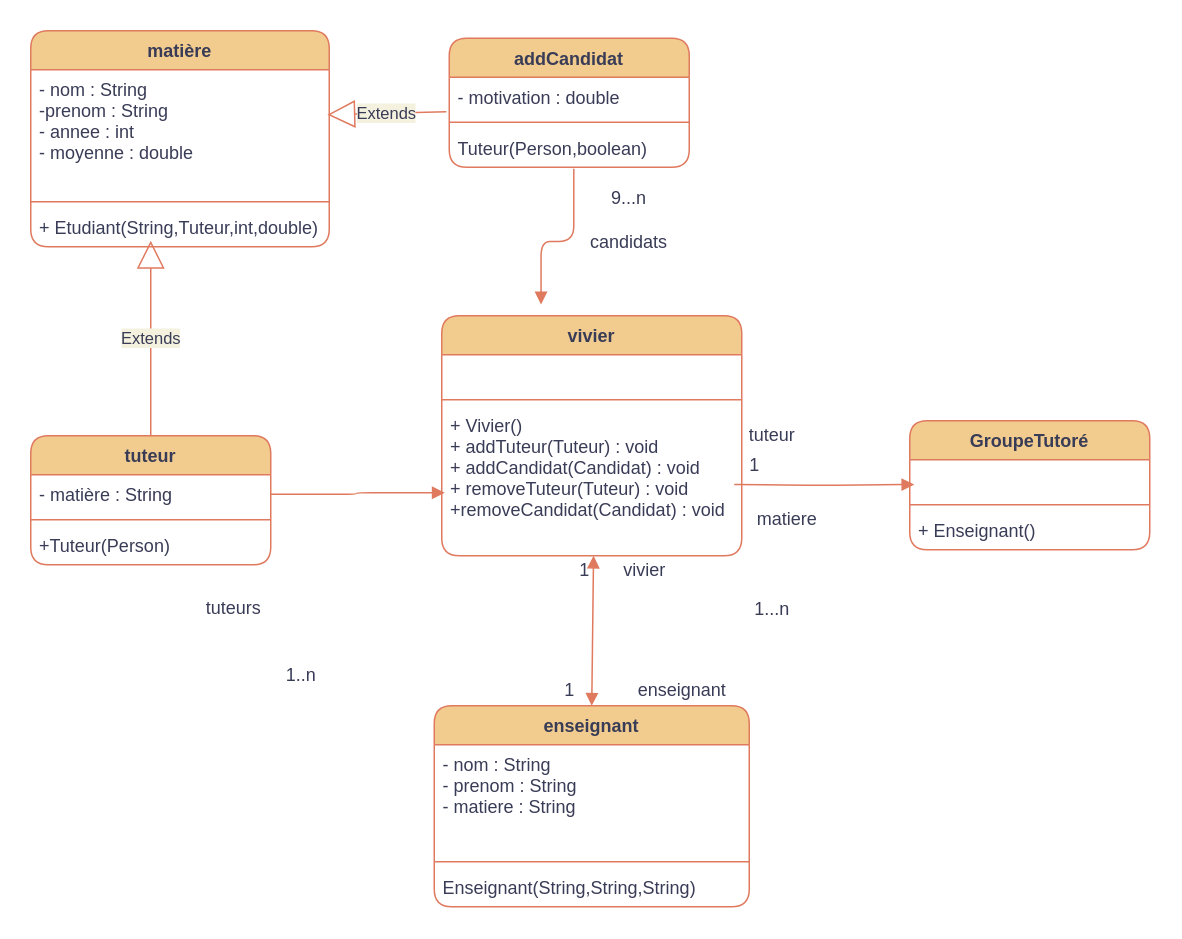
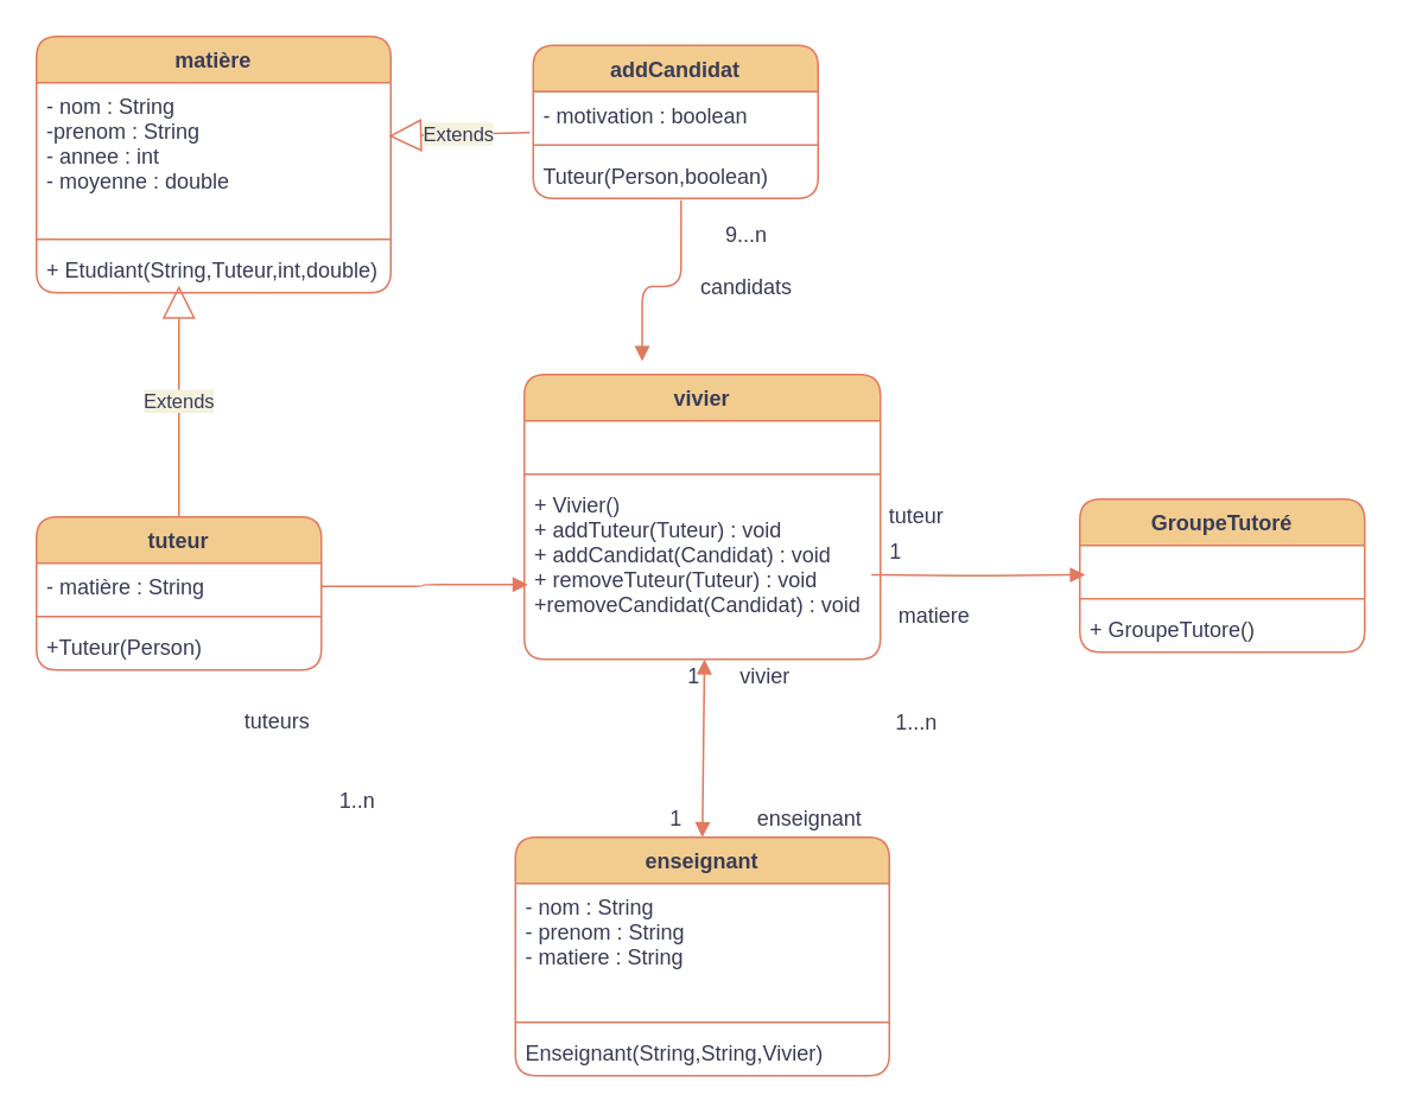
- <mxCell id="28" value="- motivation : double" style="text;strokeColor=none;fillColor=none;align=left;verticalAlign=top;spacingLeft=4;spacingRight=4;overflow=hidden;rotatable=0;points=[[0,0.5],[1,0.5]];portConstraint=eastwest;rounded=1;fontColor=#393C56;" parent="27" vertex="1"><mxGeometry y="26" width="160" height="26" as="geometry" /></mxCell>
+ <mxCell id="28" value="- motivation : boolean" style="text;strokeColor=none;fillColor=none;align=left;verticalAlign=top;spacingLeft=4;spacingRight=4;overflow=hidden;rotatable=0;points=[[0,0.5],[1,0.5]];portConstraint=eastwest;rounded=1;fontColor=#393C56;" parent="27" vertex="1"><mxGeometry y="26" width="160" height="26" as="geometry" /></mxCell>
- <mxCell id="26" value="+ Enseignant()" style="text;strokeColor=none;fillColor=none;align=left;verticalAlign=top;spacingLeft=4;spacingRight=4;overflow=hidden;rotatable=0;points=[[0,0.5],[1,0.5]];portConstraint=eastwest;rounded=1;fontColor=#393C56;" parent="23" vertex="1"><mxGeometry y="60" width="160" height="26" as="geometry" /></mxCell>
+ <mxCell id="26" value="+ GroupeTutore()" style="text;strokeColor=none;fillColor=none;align=left;verticalAlign=top;spacingLeft=4;spacingRight=4;overflow=hidden;rotatable=0;points=[[0,0.5],[1,0.5]];portConstraint=eastwest;rounded=1;fontColor=#393C56;" parent="23" vertex="1"><mxGeometry y="60" width="160" height="26" as="geometry" /></mxCell>
- <mxCell id="9" value="Enseignant(String,String,String)" style="text;strokeColor=none;fillColor=none;align=left;verticalAlign=top;spacingLeft=4;spacingRight=4;overflow=hidden;rotatable=0;points=[[0,0.5],[1,0.5]];portConstraint=eastwest;rounded=1;fontColor=#393C56;shadow=0;" parent="6" vertex="1"><mxGeometry y="108" width="210" height="26" as="geometry" /></mxCell>
+ <mxCell id="9" value="Enseignant(String,String,Vivier)" style="text;strokeColor=none;fillColor=none;align=left;verticalAlign=top;spacingLeft=4;spacingRight=4;overflow=hidden;rotatable=0;points=[[0,0.5],[1,0.5]];portConstraint=eastwest;rounded=1;fontColor=#393C56;shadow=0;" parent="6" vertex="1"><mxGeometry y="108" width="210" height="26" as="geometry" /></mxCell>
